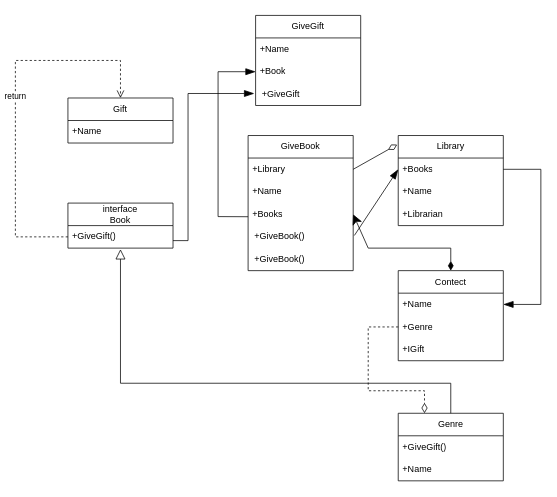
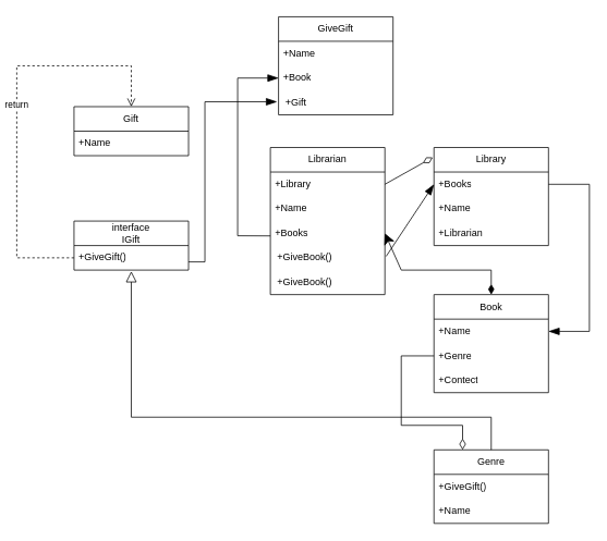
- <mxCell id="33" value="&amp;nbsp; +GiveGift" style="text;html=1;align=left;verticalAlign=middle;resizable=0;points=[];autosize=1;strokeColor=none;fillColor=none;" vertex="1" parent="30"><mxGeometry y="90" width="140" height="30" as="geometry" /></mxCell>
+ <mxCell id="33" value="&amp;nbsp; +Gift" style="text;html=1;align=left;verticalAlign=middle;resizable=0;points=[];autosize=1;strokeColor=none;fillColor=none;" vertex="1" parent="30"><mxGeometry y="90" width="140" height="30" as="geometry" /></mxCell>
- <mxCell id="7" value="GiveBook" style="swimlane;fontStyle=0;childLayout=stackLayout;horizontal=1;startSize=30;horizontalStack=0;resizeParent=1;resizeParentMax=0;resizeLast=0;collapsible=1;marginBottom=0;whiteSpace=wrap;html=1;" vertex="1" parent="1"><mxGeometry x="330" y="180" width="140" height="180" as="geometry" /></mxCell>
+ <mxCell id="7" value="Librarian" style="swimlane;fontStyle=0;childLayout=stackLayout;horizontal=1;startSize=30;horizontalStack=0;resizeParent=1;resizeParentMax=0;resizeLast=0;collapsible=1;marginBottom=0;whiteSpace=wrap;html=1;" vertex="1" parent="1"><mxGeometry x="330" y="180" width="140" height="180" as="geometry" /></mxCell>
- <mxCell id="4" value="interface&lt;br&gt;Book" style="swimlane;fontStyle=0;childLayout=stackLayout;horizontal=1;startSize=30;horizontalStack=0;resizeParent=1;resizeParentMax=0;resizeLast=0;collapsible=1;marginBottom=0;whiteSpace=wrap;html=1;" vertex="1" parent="1"><mxGeometry x="90" y="270" width="140" height="60" as="geometry" /></mxCell>
+ <mxCell id="4" value="interface&lt;br&gt;IGift" style="swimlane;fontStyle=0;childLayout=stackLayout;horizontal=1;startSize=30;horizontalStack=0;resizeParent=1;resizeParentMax=0;resizeLast=0;collapsible=1;marginBottom=0;whiteSpace=wrap;html=1;" vertex="1" parent="1"><mxGeometry x="90" y="270" width="140" height="60" as="geometry" /></mxCell>
- <mxCell id="18" value="Contect" style="swimlane;fontStyle=0;childLayout=stackLayout;horizontal=1;startSize=30;horizontalStack=0;resizeParent=1;resizeParentMax=0;resizeLast=0;collapsible=1;marginBottom=0;whiteSpace=wrap;html=1;" vertex="1" parent="1"><mxGeometry x="530" y="360" width="140" height="120" as="geometry" /></mxCell>
+ <mxCell id="18" value="Book" style="swimlane;fontStyle=0;childLayout=stackLayout;horizontal=1;startSize=30;horizontalStack=0;resizeParent=1;resizeParentMax=0;resizeLast=0;collapsible=1;marginBottom=0;whiteSpace=wrap;html=1;" vertex="1" parent="1"><mxGeometry x="530" y="360" width="140" height="120" as="geometry" /></mxCell>
- <mxCell id="21" value="+IGift" style="text;strokeColor=none;fillColor=none;align=left;verticalAlign=middle;spacingLeft=4;spacingRight=4;overflow=hidden;points=[[0,0.5],[1,0.5]];portConstraint=eastwest;rotatable=0;whiteSpace=wrap;html=1;" vertex="1" parent="18"><mxGeometry y="90" width="140" height="30" as="geometry" /></mxCell>
+ <mxCell id="21" value="+Contect" style="text;strokeColor=none;fillColor=none;align=left;verticalAlign=middle;spacingLeft=4;spacingRight=4;overflow=hidden;points=[[0,0.5],[1,0.5]];portConstraint=eastwest;rotatable=0;whiteSpace=wrap;html=1;" vertex="1" parent="18"><mxGeometry y="90" width="140" height="30" as="geometry" /></mxCell>
- <mxCell id="29" value="" style="endArrow=diamondThin;html=1;rounded=0;strokeWidth=1;endSize=11;entryX=0.25;entryY=0;entryDx=0;entryDy=0;endFill=0;exitX=0;exitY=0.5;exitDx=0;exitDy=0;dashed=1;" edge="1" parent="1" source="20" target="22"><mxGeometry width="50" height="50" relative="1" as="geometry"><mxPoint x="480" y="235" as="sourcePoint" /><mxPoint x="538.6" y="202.12" as="targetPoint" /><Array as="points"><mxPoint x="490" y="435" /><mxPoint x="490" y="520" /><mxPoint x="565" y="520" /></Array></mxGeometry></mxCell>
+ <mxCell id="29" value="" style="endArrow=diamondThin;html=1;rounded=0;strokeWidth=1;endSize=11;entryX=0.25;entryY=0;entryDx=0;entryDy=0;endFill=0;exitX=0;exitY=0.5;exitDx=0;exitDy=0;" edge="1" parent="1" source="20" target="22"><mxGeometry width="50" height="50" relative="1" as="geometry"><mxPoint x="480" y="235" as="sourcePoint" /><mxPoint x="538.6" y="202.12" as="targetPoint" /><Array as="points"><mxPoint x="490" y="435" /><mxPoint x="490" y="520" /><mxPoint x="565" y="520" /></Array></mxGeometry></mxCell>
